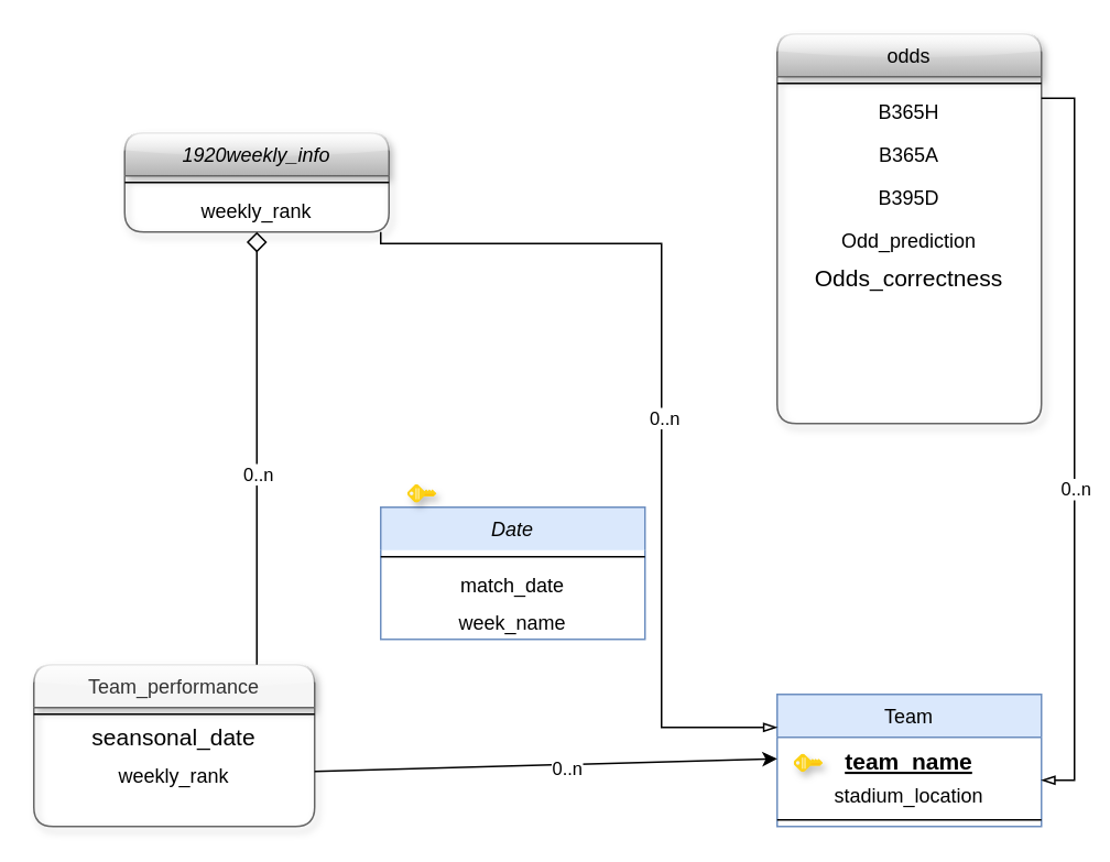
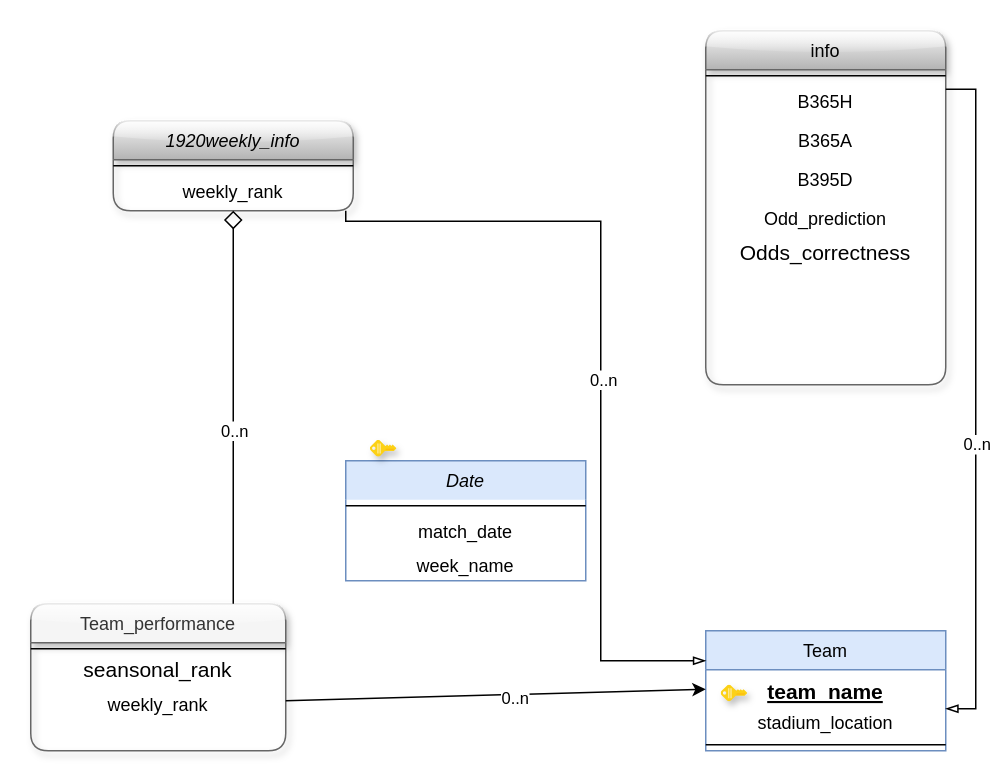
- <mxCell id="16" value="odds" style="swimlane;fontStyle=0;align=center;verticalAlign=top;childLayout=stackLayout;horizontal=1;startSize=26;horizontalStack=0;resizeParent=1;resizeLast=0;collapsible=1;marginBottom=0;rounded=1;shadow=1;strokeWidth=1;fillColor=#f5f5f5;strokeColor=#666666;gradientColor=#b3b3b3;glass=1;" parent="1" vertex="1"><mxGeometry x="470" y="20" width="160" height="236" as="geometry"><mxRectangle x="550" y="140" width="160" height="26" as="alternateBounds" /></mxGeometry></mxCell>
+ <mxCell id="16" value="info" style="swimlane;fontStyle=0;align=center;verticalAlign=top;childLayout=stackLayout;horizontal=1;startSize=26;horizontalStack=0;resizeParent=1;resizeLast=0;collapsible=1;marginBottom=0;rounded=1;shadow=1;strokeWidth=1;fillColor=#f5f5f5;strokeColor=#666666;gradientColor=#b3b3b3;glass=1;" parent="1" vertex="1"><mxGeometry x="470" y="20" width="160" height="236" as="geometry"><mxRectangle x="550" y="140" width="160" height="26" as="alternateBounds" /></mxGeometry></mxCell>
- <mxCell id="7" value="seansonal_date" style="text;html=1;strokeColor=none;fillColor=none;align=center;verticalAlign=middle;whiteSpace=wrap;rounded=0;fontSize=14;" parent="5" vertex="1"><mxGeometry y="34" width="170" height="20" as="geometry" /></mxCell>
+ <mxCell id="7" value="seansonal_rank" style="text;html=1;strokeColor=none;fillColor=none;align=center;verticalAlign=middle;whiteSpace=wrap;rounded=0;fontSize=14;" parent="5" vertex="1"><mxGeometry y="34" width="170" height="20" as="geometry" /></mxCell>
